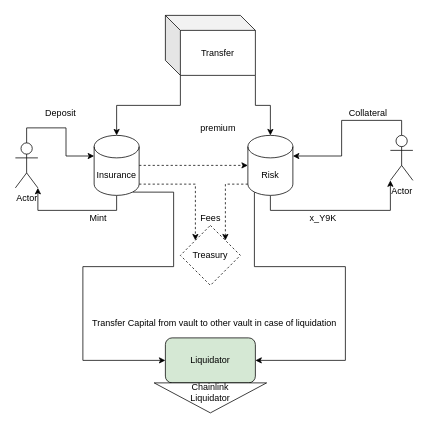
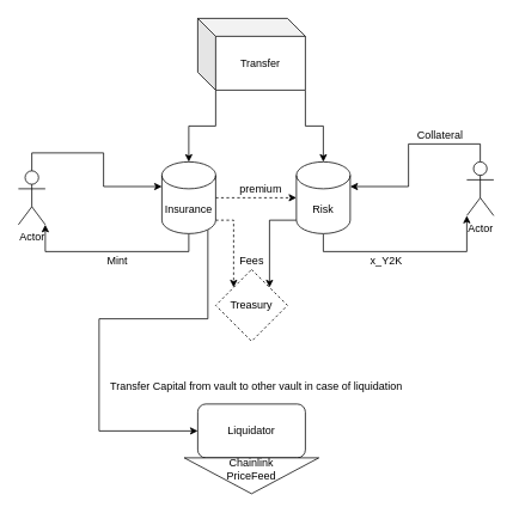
- <mxCell id="18" value="Deposit" style="text;html=1;align=center;verticalAlign=middle;resizable=0;points=[];autosize=1;strokeColor=none;fillColor=none;" parent="1" vertex="1"><mxGeometry x="50" y="140" width="60" height="20" as="geometry" /></mxCell>
- <mxCell id="22" value="premium" style="text;html=1;align=center;verticalAlign=middle;resizable=0;points=[];autosize=1;strokeColor=none;fillColor=none;" parent="1" vertex="1"><mxGeometry x="260" y="160" width="60" height="20" as="geometry" /></mxCell>
+ <mxCell id="22" value="premium" style="text;html=1;align=center;verticalAlign=middle;resizable=0;points=[];autosize=1;strokeColor=none;fillColor=none;" parent="1" vertex="1"><mxGeometry x="260" y="200" width="60" height="20" as="geometry" /></mxCell>
- <mxCell id="9" value="Insurance" style="shape=cylinder3;whiteSpace=wrap;html=1;boundedLbl=1;backgroundOutline=1;size=15;" parent="1" vertex="1"><mxGeometry x="125" y="180" width="60" height="80" as="geometry" /></mxCell>
+ <mxCell id="9" value="Insurance" style="shape=cylinder3;whiteSpace=wrap;html=1;boundedLbl=1;backgroundOutline=1;size=15;" parent="1" vertex="1"><mxGeometry x="180" y="180" width="60" height="80" as="geometry" /></mxCell>
- <mxCell id="11" style="edgeStyle=orthogonalEdgeStyle;rounded=0;orthogonalLoop=1;jettySize=auto;html=1;exitX=0;exitY=1;exitDx=0;exitDy=-15;exitPerimeter=0;entryX=1;entryY=0;entryDx=0;entryDy=0;dashed=1;" parent="1" source="13" target="23" edge="1"><mxGeometry relative="1" as="geometry" /></mxCell>
+ <mxCell id="11" style="edgeStyle=orthogonalEdgeStyle;rounded=0;orthogonalLoop=1;jettySize=auto;html=1;exitX=0;exitY=1;exitDx=0;exitDy=-15;exitPerimeter=0;entryX=1;entryY=0;entryDx=0;entryDy=0;dashed=0;" parent="1" source="13" target="23" edge="1"><mxGeometry relative="1" as="geometry" /></mxCell>
- <mxCell id="21" value="x_Y9K" style="text;html=1;align=center;verticalAlign=middle;resizable=0;points=[];autosize=1;strokeColor=none;fillColor=none;" parent="1" vertex="1"><mxGeometry x="405" y="280" width="50" height="20" as="geometry" /></mxCell>
+ <mxCell id="21" value="x_Y2K" style="text;html=1;align=center;verticalAlign=middle;resizable=0;points=[];autosize=1;strokeColor=none;fillColor=none;" parent="1" vertex="1"><mxGeometry x="405" y="280" width="50" height="20" as="geometry" /></mxCell>
- <mxCell id="12" style="edgeStyle=orthogonalEdgeStyle;rounded=0;orthogonalLoop=1;jettySize=auto;html=1;exitX=0.145;exitY=1;exitDx=0;exitDy=-4.35;exitPerimeter=0;entryX=1;entryY=0.5;entryDx=0;entryDy=0;" parent="1" source="13" target="25" edge="1"><mxGeometry relative="1" as="geometry"><Array as="points"><mxPoint x="339" y="355" /><mxPoint x="460" y="355" /><mxPoint x="460" y="480" /></Array></mxGeometry></mxCell>
- <mxCell id="25" value="Liquidator" style="rounded=1;whiteSpace=wrap;html=1;fillColor=#d5e8d4;" parent="1" vertex="1"><mxGeometry x="220" y="450" width="120" height="60" as="geometry" /></mxCell>
+ <mxCell id="25" value="Liquidator" style="rounded=1;whiteSpace=wrap;html=1;" parent="1" vertex="1"><mxGeometry x="220" y="450" width="120" height="60" as="geometry" /></mxCell>
- <mxCell id="27" value="Chainlink&lt;br&gt;Liquidator&lt;br&gt;&lt;br&gt;" style="triangle;whiteSpace=wrap;html=1;direction=south;" parent="1" vertex="1"><mxGeometry x="205" y="510" width="150" height="40" as="geometry" /></mxCell>
+ <mxCell id="27" value="Chainlink&lt;br&gt;PriceFeed&lt;br&gt;&lt;br&gt;" style="triangle;whiteSpace=wrap;html=1;direction=south;" parent="1" vertex="1"><mxGeometry x="205" y="510" width="150" height="40" as="geometry" /></mxCell>
